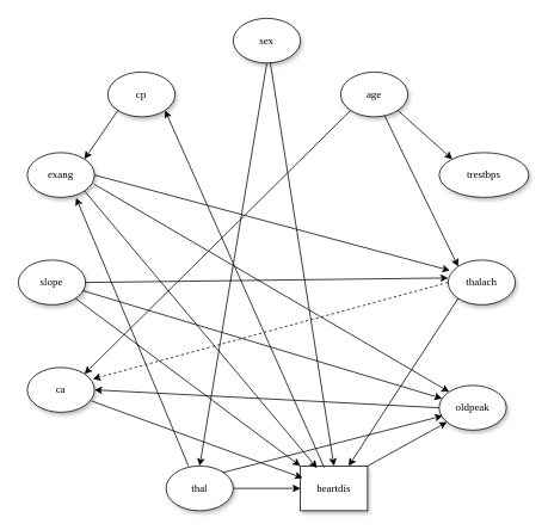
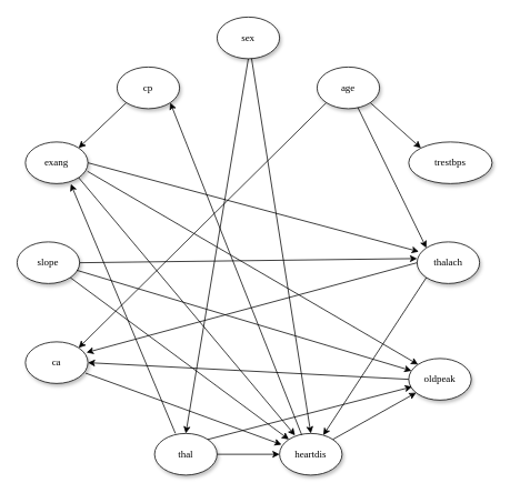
- <mxCell id="7" value="cp" style="ellipse;whiteSpace=wrap;html=1;rounded=0;shadow=1;comic=0;labelBackgroundColor=none;strokeWidth=1;fontFamily=Verdana;fontSize=12;align=center;" parent="1" vertex="1"><mxGeometry x="120" y="80" width="75" height="50" as="geometry" /></mxCell>
+ <mxCell id="7" value="cp" style="ellipse;whiteSpace=wrap;html=1;rounded=0;shadow=1;comic=0;labelBackgroundColor=none;strokeWidth=1;fontFamily=Verdana;fontSize=12;align=center;" parent="1" vertex="1"><mxGeometry x="140" y="80" width="75" height="50" as="geometry" /></mxCell>
- <mxCell id="26" value="" style="endArrow=classic;html=1;rounded=0;exitX=0;exitY=0.5;exitDx=0;exitDy=0;entryX=0.977;entryY=0.256;entryDx=0;entryDy=0;entryPerimeter=0;dashed=1;" edge="1" parent="1" source="5" target="10"><mxGeometry width="50" height="50" relative="1" as="geometry"><mxPoint x="200" y="360" as="sourcePoint" /><mxPoint x="250" y="310" as="targetPoint" /></mxGeometry></mxCell>
+ <mxCell id="26" value="" style="endArrow=classic;html=1;rounded=0;exitX=0;exitY=0.5;exitDx=0;exitDy=0;entryX=0.977;entryY=0.256;entryDx=0;entryDy=0;entryPerimeter=0;" edge="1" parent="1" source="5" target="10"><mxGeometry width="50" height="50" relative="1" as="geometry"><mxPoint x="200" y="360" as="sourcePoint" /><mxPoint x="250" y="310" as="targetPoint" /></mxGeometry></mxCell>
- <mxCell id="2" value="heartdis" style="whiteSpace=wrap;html=1;shadow=1;comic=0;labelBackgroundColor=none;strokeWidth=1;fontFamily=Verdana;fontSize=12;align=center;rounded=0;" parent="1" vertex="1"><mxGeometry x="335" y="520" width="75" height="50" as="geometry" /></mxCell>
+ <mxCell id="2" value="heartdis" style="ellipse;whiteSpace=wrap;html=1;rounded=0;shadow=1;comic=0;labelBackgroundColor=none;strokeWidth=1;fontFamily=Verdana;fontSize=12;align=center;" parent="1" vertex="1"><mxGeometry x="335" y="520" width="75" height="50" as="geometry" /></mxCell>
